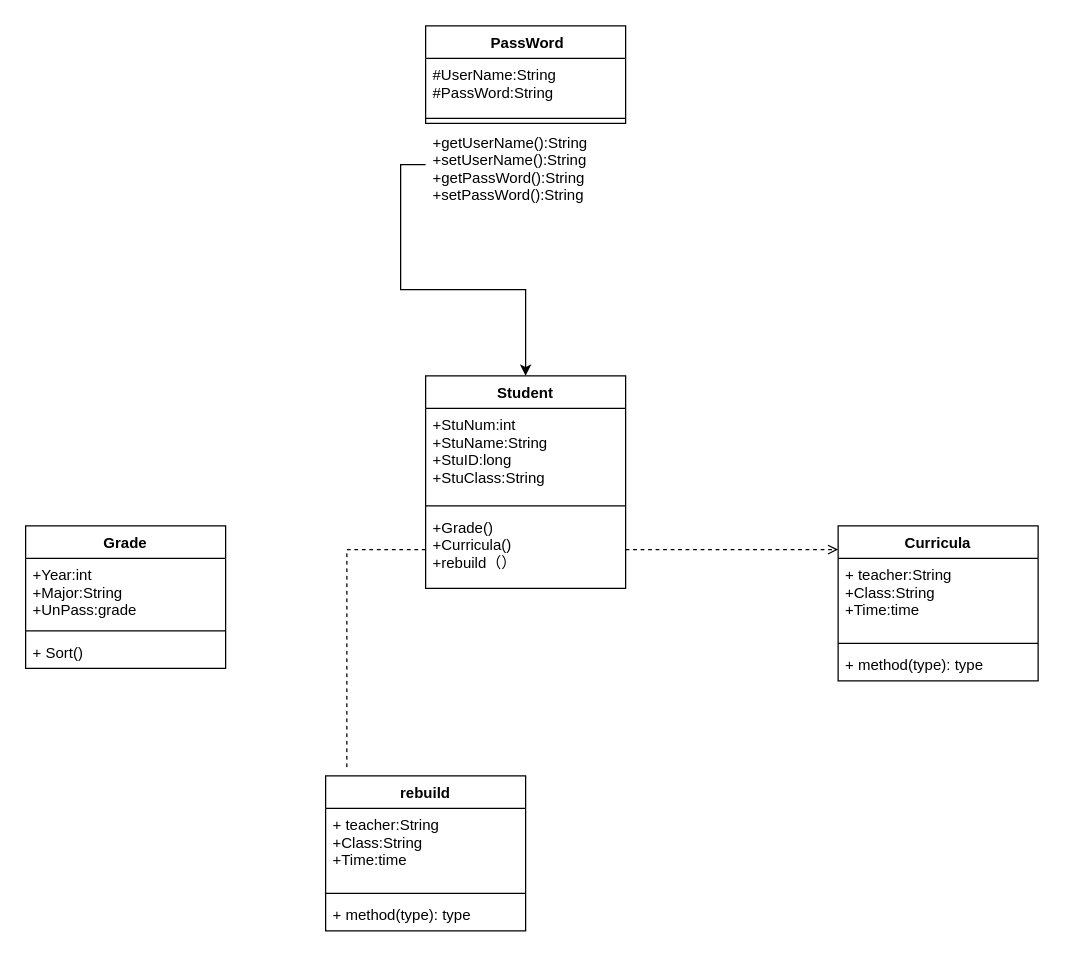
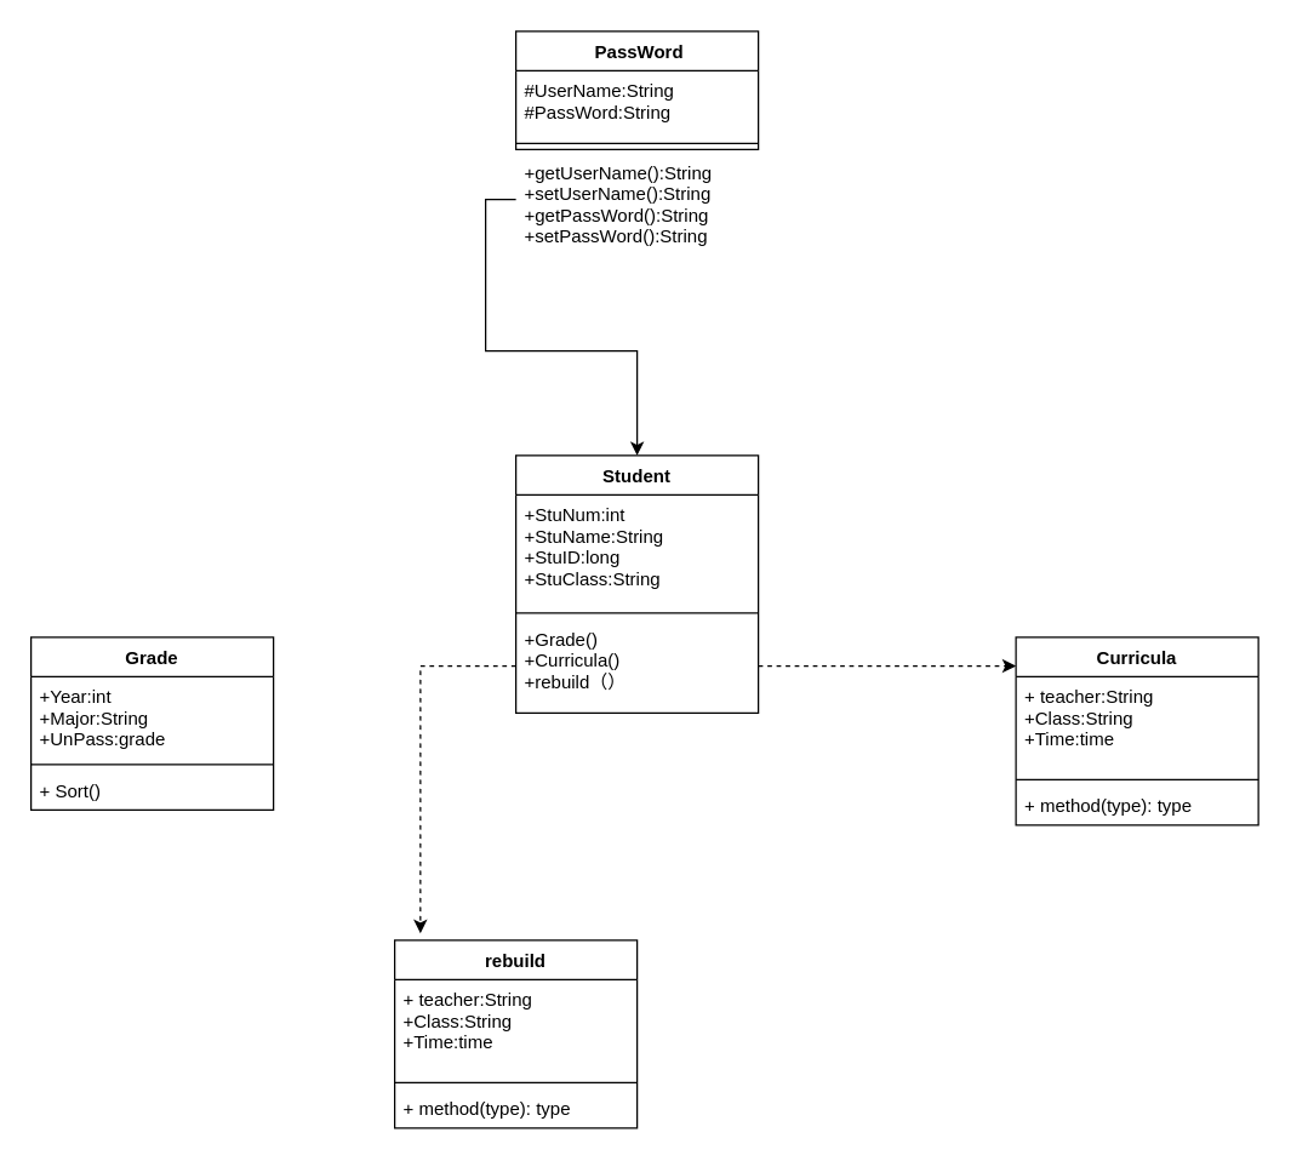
- <mxCell id="19" style="edgeStyle=orthogonalEdgeStyle;rounded=0;orthogonalLoop=1;jettySize=auto;html=1;entryX=0;entryY=0.153;entryDx=0;entryDy=0;entryPerimeter=0;dashed=1;endArrow=open;" edge="1" parent="1" source="8" target="15"><mxGeometry relative="1" as="geometry" /></mxCell>
+ <mxCell id="19" style="edgeStyle=orthogonalEdgeStyle;rounded=0;orthogonalLoop=1;jettySize=auto;html=1;entryX=0;entryY=0.153;entryDx=0;entryDy=0;entryPerimeter=0;dashed=1;" edge="1" parent="1" source="8" target="15"><mxGeometry relative="1" as="geometry" /></mxCell>
- <mxCell id="24" style="edgeStyle=orthogonalEdgeStyle;rounded=0;orthogonalLoop=1;jettySize=auto;html=1;entryX=0.106;entryY=-0.037;entryDx=0;entryDy=0;entryPerimeter=0;dashed=1;endArrow=none;" edge="1" parent="1" source="8" target="20"><mxGeometry relative="1" as="geometry" /></mxCell>
+ <mxCell id="24" style="edgeStyle=orthogonalEdgeStyle;rounded=0;orthogonalLoop=1;jettySize=auto;html=1;entryX=0.106;entryY=-0.037;entryDx=0;entryDy=0;entryPerimeter=0;dashed=1;" edge="1" parent="1" source="8" target="20"><mxGeometry relative="1" as="geometry" /></mxCell>
